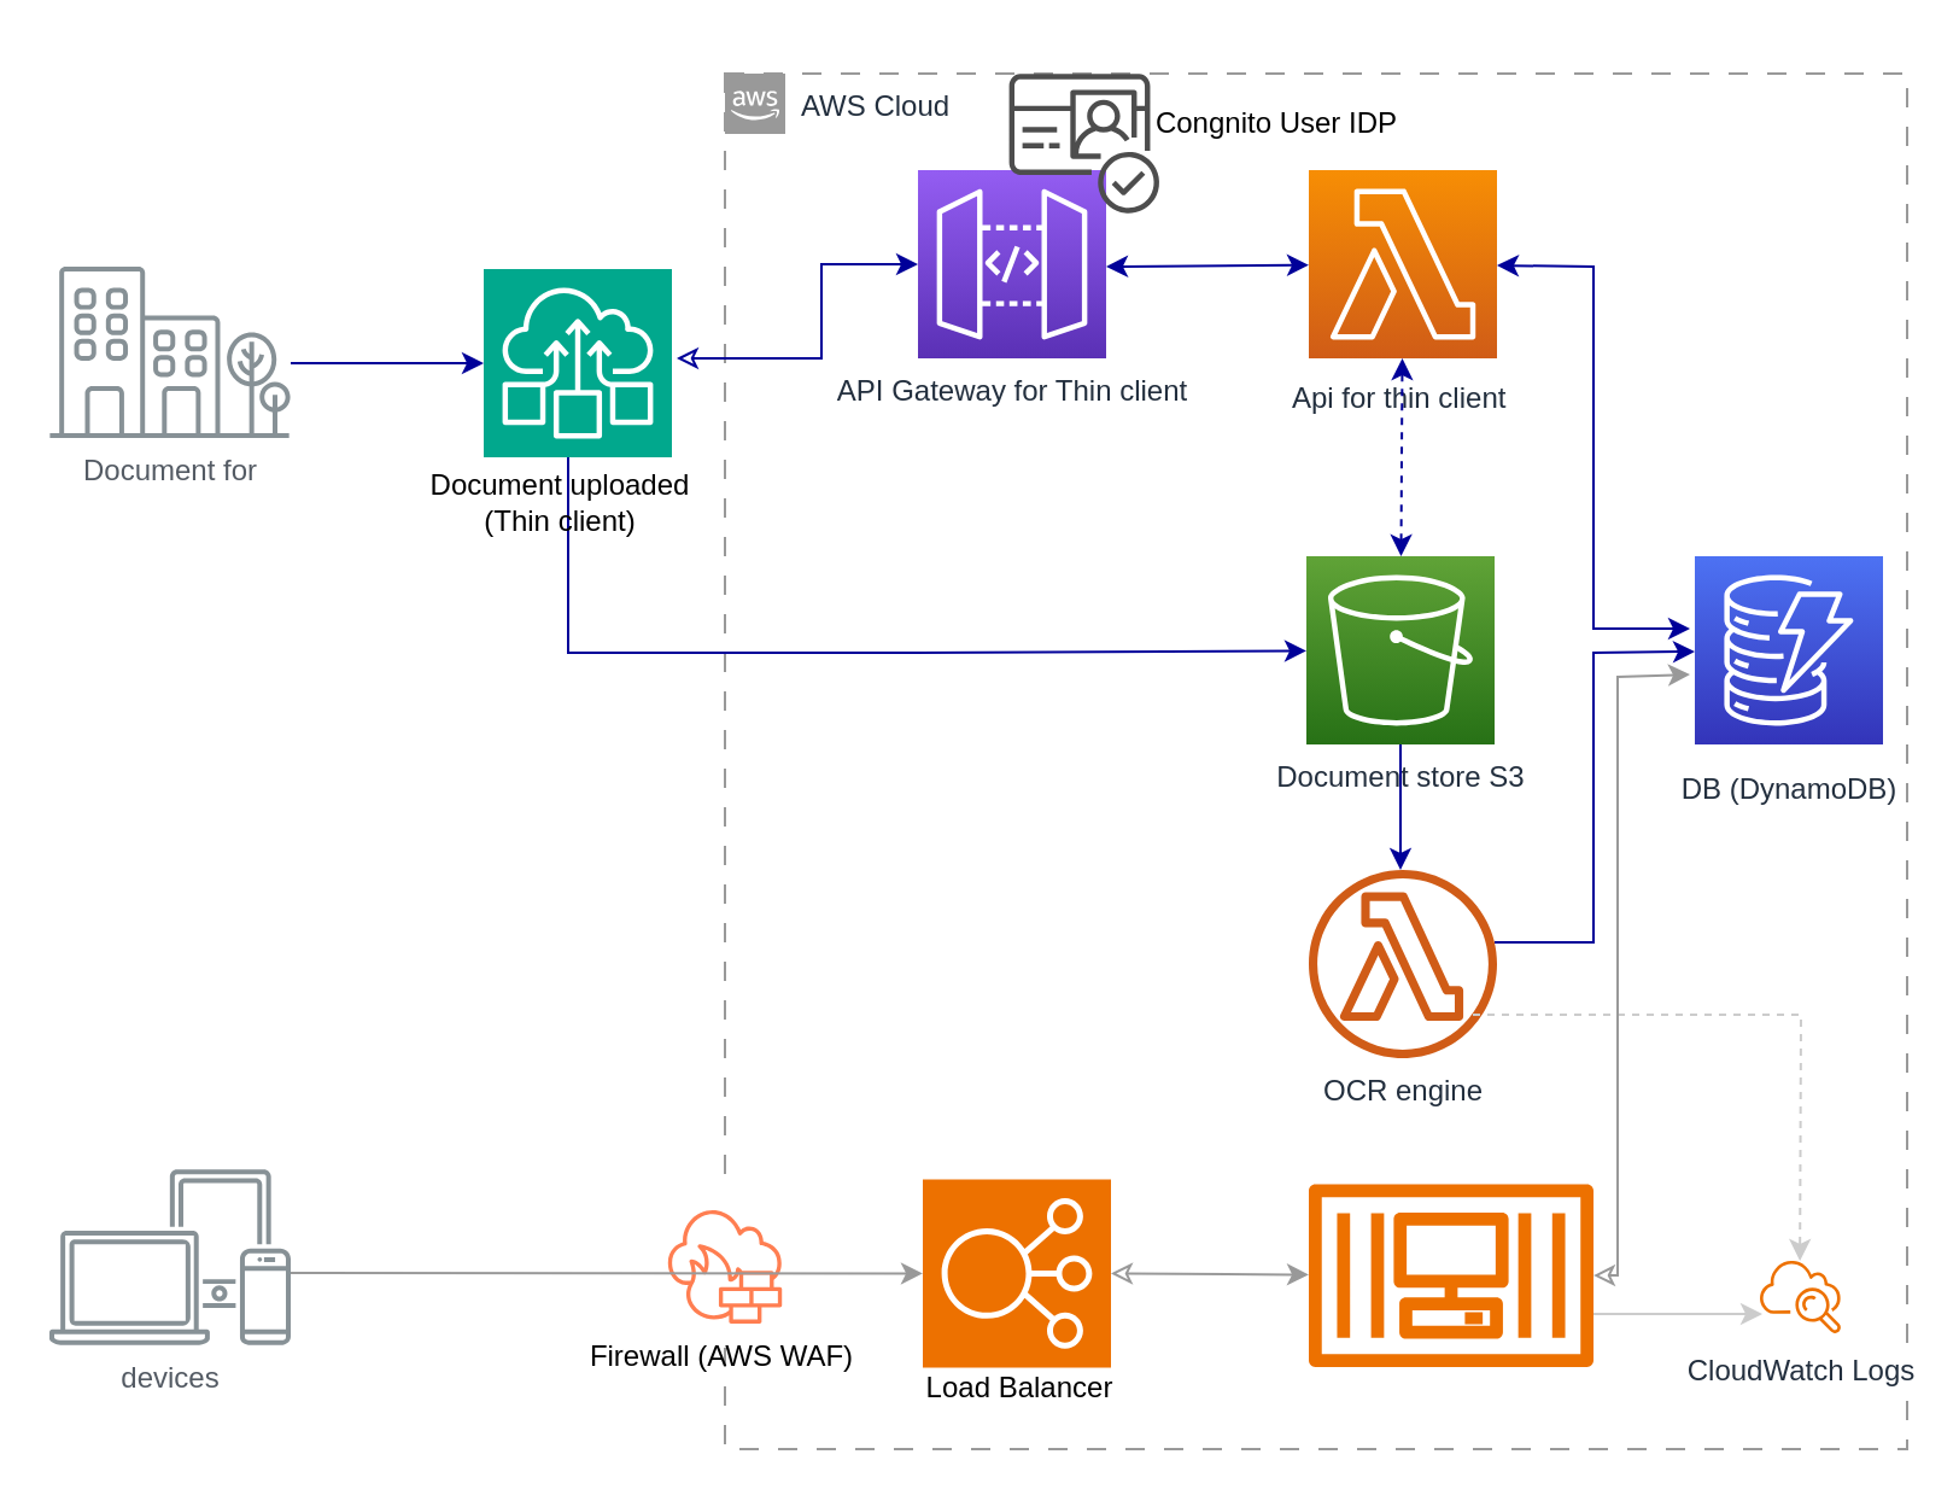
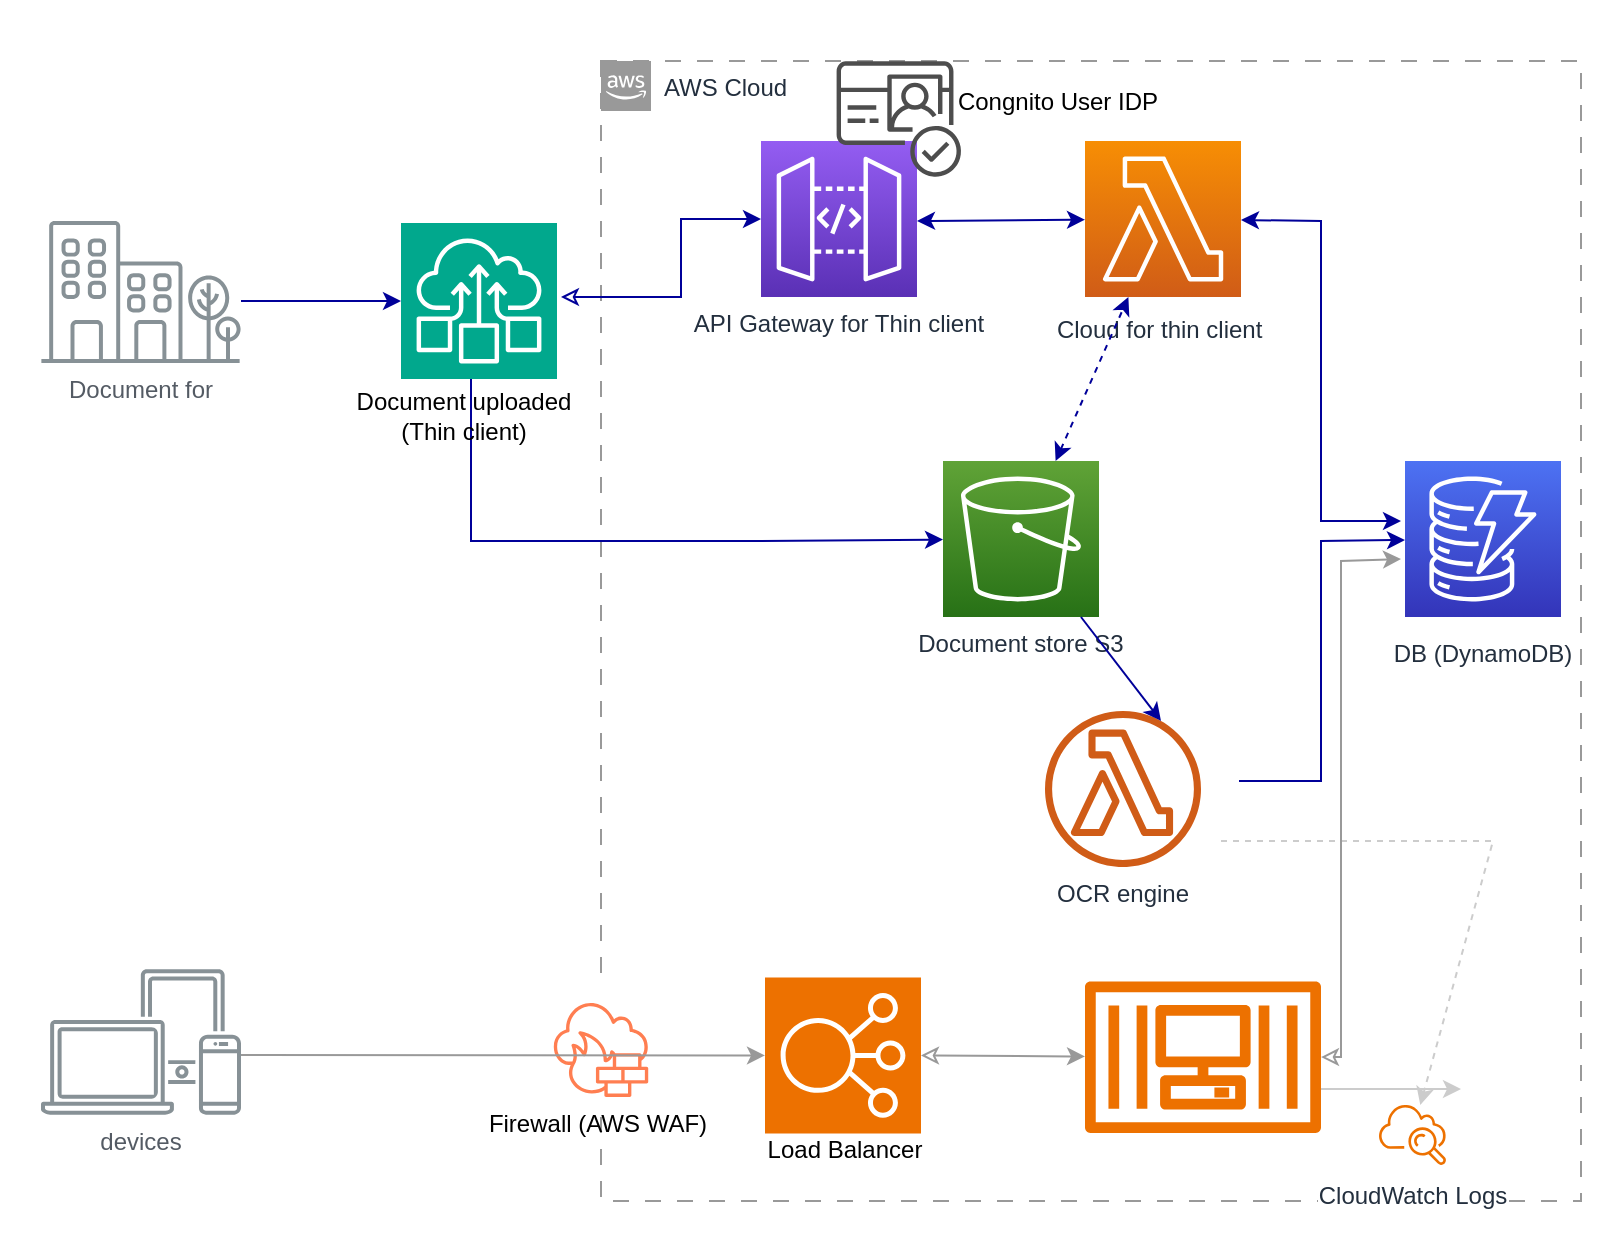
- <mxCell id="4" value="Api for thin client&amp;nbsp;" style="outlineConnect=0;fontColor=#232F3E;gradientColor=#F78E04;gradientDirection=north;fillColor=#D05C17;strokeColor=#ffffff;dashed=0;verticalLabelPosition=bottom;verticalAlign=top;align=center;html=1;fontSize=12;fontStyle=0;aspect=fixed;shape=mxgraph.aws4.resourceIcon;resIcon=mxgraph.aws4.lambda;labelBackgroundColor=#ffffff;spacingTop=3;" vertex="1" parent="3"><mxGeometry x="242" y="40" width="78" height="78" as="geometry" /></mxCell>
+ <mxCell id="4" value="Cloud for thin client&amp;nbsp;" style="outlineConnect=0;fontColor=#232F3E;gradientColor=#F78E04;gradientDirection=north;fillColor=#D05C17;strokeColor=#ffffff;dashed=0;verticalLabelPosition=bottom;verticalAlign=top;align=center;html=1;fontSize=12;fontStyle=0;aspect=fixed;shape=mxgraph.aws4.resourceIcon;resIcon=mxgraph.aws4.lambda;labelBackgroundColor=#ffffff;spacingTop=3;" vertex="1" parent="3"><mxGeometry x="242" y="40" width="78" height="78" as="geometry" /></mxCell>
- <mxCell id="6" value="Document store S3" style="outlineConnect=0;fontColor=#232F3E;gradientColor=#60A337;gradientDirection=north;fillColor=#277116;strokeColor=#ffffff;dashed=0;verticalLabelPosition=bottom;verticalAlign=top;align=center;html=1;fontSize=12;fontStyle=0;aspect=fixed;shape=mxgraph.aws4.resourceIcon;resIcon=mxgraph.aws4.s3;labelBackgroundColor=#ffffff;" vertex="1" parent="3"><mxGeometry x="241.0" y="200" width="78" height="78" as="geometry" /></mxCell>
+ <mxCell id="6" value="Document store S3" style="outlineConnect=0;fontColor=#232F3E;gradientColor=#60A337;gradientDirection=north;fillColor=#277116;strokeColor=#ffffff;dashed=0;verticalLabelPosition=bottom;verticalAlign=top;align=center;html=1;fontSize=12;fontStyle=0;aspect=fixed;shape=mxgraph.aws4.resourceIcon;resIcon=mxgraph.aws4.s3;labelBackgroundColor=#ffffff;" vertex="1" parent="3"><mxGeometry x="171" y="200" width="78" height="78" as="geometry" /></mxCell>
- <mxCell id="11" value="OCR engine" style="outlineConnect=0;fontColor=#232F3E;gradientColor=none;fillColor=#D05C17;strokeColor=none;dashed=0;verticalLabelPosition=bottom;verticalAlign=top;align=center;html=1;fontSize=12;fontStyle=0;aspect=fixed;pointerEvents=1;shape=mxgraph.aws4.lambda_function;labelBackgroundColor=#ffffff;" vertex="1" parent="3"><mxGeometry x="242" y="330" width="78" height="78" as="geometry" /></mxCell>
+ <mxCell id="11" value="OCR engine" style="outlineConnect=0;fontColor=#232F3E;gradientColor=none;fillColor=#D05C17;strokeColor=none;dashed=0;verticalLabelPosition=bottom;verticalAlign=top;align=center;html=1;fontSize=12;fontStyle=0;aspect=fixed;pointerEvents=1;shape=mxgraph.aws4.lambda_function;labelBackgroundColor=#ffffff;" vertex="1" parent="3"><mxGeometry x="222" y="325" width="78" height="78" as="geometry" /></mxCell>
- <mxCell id="14" value="CloudWatch Logs" style="outlineConnect=0;fontColor=#232F3E;gradientColor=none;gradientDirection=north;fillColor=#ED7100;strokeColor=none;dashed=0;verticalLabelPosition=bottom;verticalAlign=top;align=center;html=1;fontSize=12;fontStyle=0;aspect=fixed;shape=mxgraph.aws4.cloudwatch;labelBackgroundColor=#ffffff;" vertex="1" parent="3"><mxGeometry x="428.5" y="490" width="34" height="34" as="geometry" /></mxCell>
+ <mxCell id="14" value="CloudWatch Logs" style="outlineConnect=0;fontColor=#232F3E;gradientColor=none;gradientDirection=north;fillColor=#ED7100;strokeColor=none;dashed=0;verticalLabelPosition=bottom;verticalAlign=top;align=center;html=1;fontSize=12;fontStyle=0;aspect=fixed;shape=mxgraph.aws4.cloudwatch;labelBackgroundColor=#ffffff;" vertex="1" parent="3"><mxGeometry x="388.5" y="520" width="34" height="34" as="geometry" /></mxCell>
